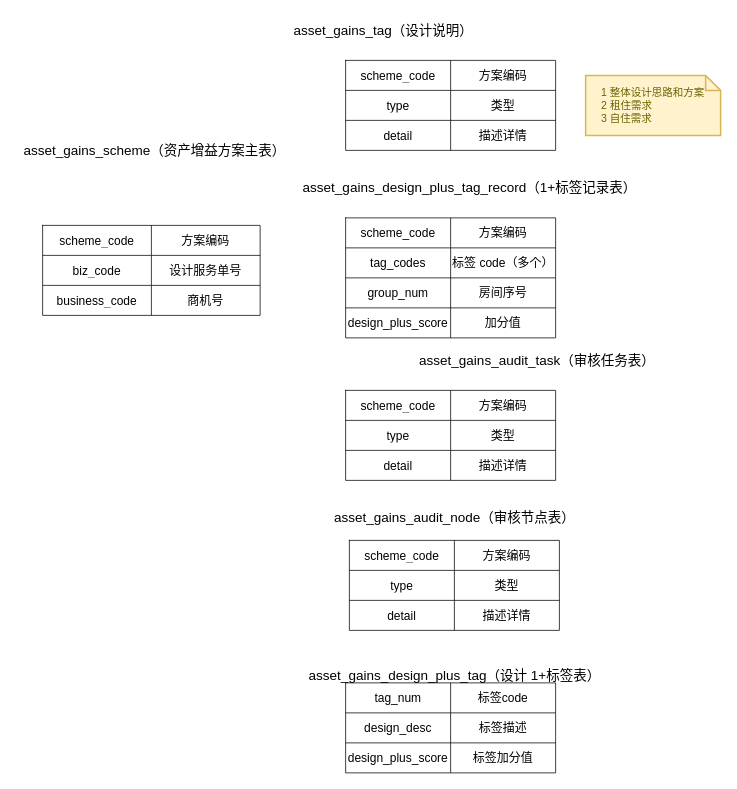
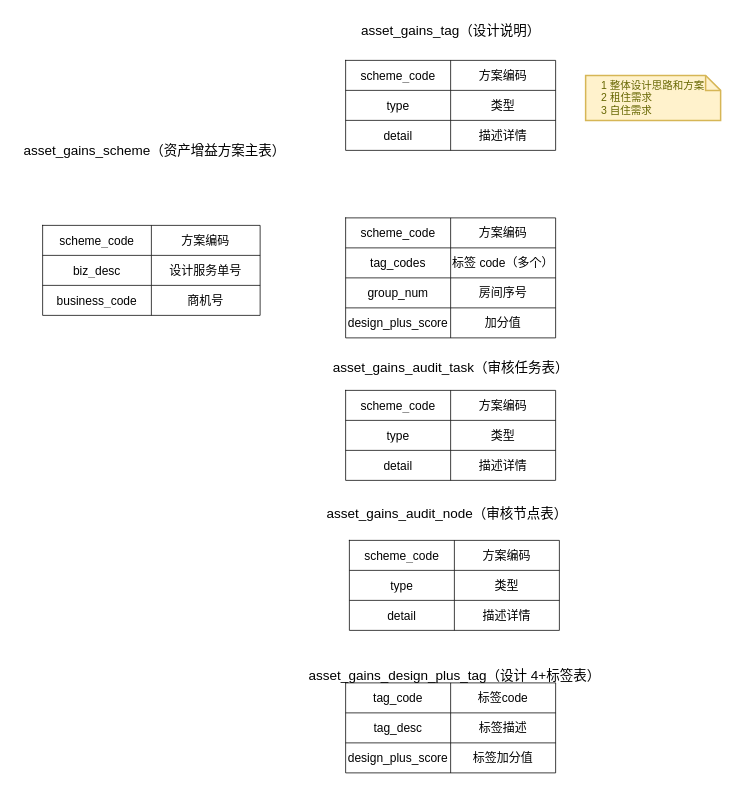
- <mxCell id="23" value="asset_gains_tag（设计说明）" style="text;html=1;align=center;verticalAlign=middle;resizable=0;points=[];autosize=1;strokeColor=none;fillColor=none;fontSize=18;" vertex="1" parent="1"><mxGeometry x="380" y="20" width="260" height="40" as="geometry" /></mxCell>
+ <mxCell id="23" value="asset_gains_tag（设计说明）" style="text;html=1;align=center;verticalAlign=middle;resizable=0;points=[];autosize=1;strokeColor=none;fillColor=none;fontSize=18;" vertex="1" parent="1"><mxGeometry x="470" y="20" width="260" height="40" as="geometry" /></mxCell>
- <mxCell id="24" value="&lt;div style=&quot;text-align: left;&quot;&gt;&lt;span style=&quot;background-color: initial;&quot;&gt;1 整体设计思路和方案&lt;/span&gt;&lt;/div&gt;&lt;div style=&quot;text-align: left;&quot;&gt;&lt;span style=&quot;background-color: initial;&quot;&gt;2&amp;nbsp;&lt;/span&gt;&lt;span style=&quot;background-color: initial;&quot;&gt;租住需求&lt;/span&gt;&lt;/div&gt;&lt;div style=&quot;text-align: left;&quot;&gt;&lt;span style=&quot;background-color: initial;&quot;&gt;3 自住需求&lt;/span&gt;&lt;/div&gt;" style="shape=note;strokeWidth=2;fontSize=14;size=20;whiteSpace=wrap;html=1;fillColor=#fff2cc;strokeColor=#d6b656;fontColor=#666600;" vertex="1" parent="1"><mxGeometry x="780" y="100" width="180" height="80" as="geometry" /></mxCell>
+ <mxCell id="24" value="&lt;div style=&quot;text-align: left;&quot;&gt;&lt;span style=&quot;background-color: initial;&quot;&gt;1 整体设计思路和方案&lt;/span&gt;&lt;/div&gt;&lt;div style=&quot;text-align: left;&quot;&gt;&lt;span style=&quot;background-color: initial;&quot;&gt;2&amp;nbsp;&lt;/span&gt;&lt;span style=&quot;background-color: initial;&quot;&gt;租住需求&lt;/span&gt;&lt;/div&gt;&lt;div style=&quot;text-align: left;&quot;&gt;&lt;span style=&quot;background-color: initial;&quot;&gt;3 自住需求&lt;/span&gt;&lt;/div&gt;" style="shape=note;strokeWidth=2;fontSize=14;size=20;whiteSpace=wrap;html=1;fillColor=#fff2cc;strokeColor=#d6b656;fontColor=#666600;" vertex="1" parent="1"><mxGeometry x="780" y="100" width="180" height="60" as="geometry" /></mxCell>
- <mxCell id="38" value="asset_gains_design_plus_tag_record（1+标签记录表）" style="text;html=1;align=center;verticalAlign=middle;resizable=0;points=[];autosize=1;strokeColor=none;fillColor=none;fontSize=18;" vertex="1" parent="1"><mxGeometry x="390" y="230" width="470" height="40" as="geometry" /></mxCell>
- <mxCell id="7" value="biz_code" style="shape=partialRectangle;html=1;whiteSpace=wrap;connectable=0;strokeColor=inherit;overflow=hidden;fillColor=none;top=0;left=0;bottom=0;right=0;pointerEvents=1;fontSize=16;" vertex="1" parent="6"><mxGeometry width="145" height="40" as="geometry"><mxRectangle width="145" height="40" as="alternateBounds" /></mxGeometry></mxCell>
+ <mxCell id="7" value="biz_desc" style="shape=partialRectangle;html=1;whiteSpace=wrap;connectable=0;strokeColor=inherit;overflow=hidden;fillColor=none;top=0;left=0;bottom=0;right=0;pointerEvents=1;fontSize=16;" vertex="1" parent="6"><mxGeometry width="145" height="40" as="geometry"><mxRectangle width="145" height="40" as="alternateBounds" /></mxGeometry></mxCell>
- <mxCell id="49" value="asset_gains_audit_task（审核任务表）" style="text;html=1;align=center;verticalAlign=middle;resizable=0;points=[];autosize=1;strokeColor=none;fillColor=none;fontSize=18;" vertex="1" parent="1"><mxGeometry x="545" y="460" width="340" height="40" as="geometry" /></mxCell>
+ <mxCell id="49" value="asset_gains_audit_task（审核任务表）" style="text;html=1;align=center;verticalAlign=middle;resizable=0;points=[];autosize=1;strokeColor=none;fillColor=none;fontSize=18;" vertex="1" parent="1"><mxGeometry x="430" y="470" width="340" height="40" as="geometry" /></mxCell>
- <mxCell id="60" value="asset_gains_audit_node（审核节点表）" style="text;html=1;align=center;verticalAlign=middle;resizable=0;points=[];autosize=1;strokeColor=none;fillColor=none;fontSize=18;" vertex="1" parent="1"><mxGeometry x="435" y="670" width="340" height="40" as="geometry" /></mxCell>
+ <mxCell id="60" value="asset_gains_audit_node（审核节点表）" style="text;html=1;align=center;verticalAlign=middle;resizable=0;points=[];autosize=1;strokeColor=none;fillColor=none;fontSize=18;" vertex="1" parent="1"><mxGeometry x="425" y="665" width="340" height="40" as="geometry" /></mxCell>
- <mxCell id="71" value="asset_gains_design_plus_tag（设计 1+标签表）" style="text;html=1;align=center;verticalAlign=middle;resizable=0;points=[];autosize=1;strokeColor=none;fillColor=none;fontSize=18;" vertex="1" parent="1"><mxGeometry x="400" y="880" width="410" height="40" as="geometry" /></mxCell>
+ <mxCell id="71" value="asset_gains_design_plus_tag（设计 4+标签表）" style="text;html=1;align=center;verticalAlign=middle;resizable=0;points=[];autosize=1;strokeColor=none;fillColor=none;fontSize=18;" vertex="1" parent="1"><mxGeometry x="400" y="880" width="410" height="40" as="geometry" /></mxCell>
- <mxCell id="63" value="tag_num" style="shape=partialRectangle;html=1;whiteSpace=wrap;connectable=0;strokeColor=inherit;overflow=hidden;fillColor=none;top=0;left=0;bottom=0;right=0;pointerEvents=1;fontSize=16;" vertex="1" parent="62"><mxGeometry width="140" height="40" as="geometry"><mxRectangle width="140" height="40" as="alternateBounds" /></mxGeometry></mxCell>
+ <mxCell id="63" value="tag_code" style="shape=partialRectangle;html=1;whiteSpace=wrap;connectable=0;strokeColor=inherit;overflow=hidden;fillColor=none;top=0;left=0;bottom=0;right=0;pointerEvents=1;fontSize=16;" vertex="1" parent="62"><mxGeometry width="140" height="40" as="geometry"><mxRectangle width="140" height="40" as="alternateBounds" /></mxGeometry></mxCell>
- <mxCell id="66" value="design_desc" style="shape=partialRectangle;html=1;whiteSpace=wrap;connectable=0;strokeColor=inherit;overflow=hidden;fillColor=none;top=0;left=0;bottom=0;right=0;pointerEvents=1;fontSize=16;" vertex="1" parent="65"><mxGeometry width="140" height="40" as="geometry"><mxRectangle width="140" height="40" as="alternateBounds" /></mxGeometry></mxCell>
+ <mxCell id="66" value="tag_desc" style="shape=partialRectangle;html=1;whiteSpace=wrap;connectable=0;strokeColor=inherit;overflow=hidden;fillColor=none;top=0;left=0;bottom=0;right=0;pointerEvents=1;fontSize=16;" vertex="1" parent="65"><mxGeometry width="140" height="40" as="geometry"><mxRectangle width="140" height="40" as="alternateBounds" /></mxGeometry></mxCell>
